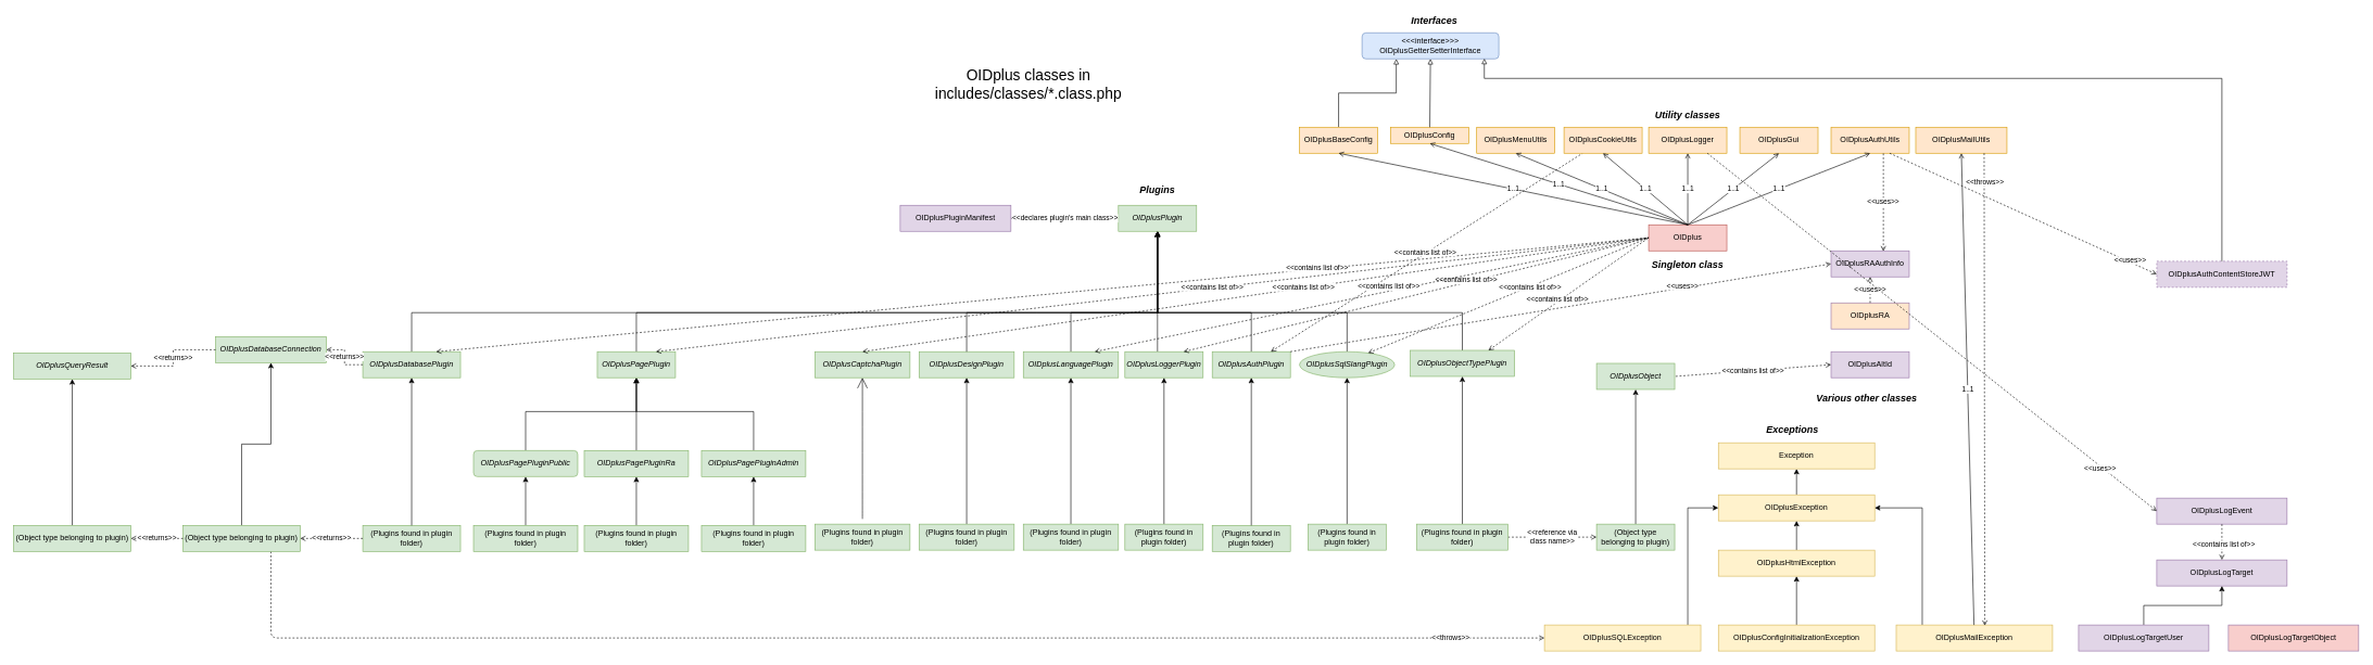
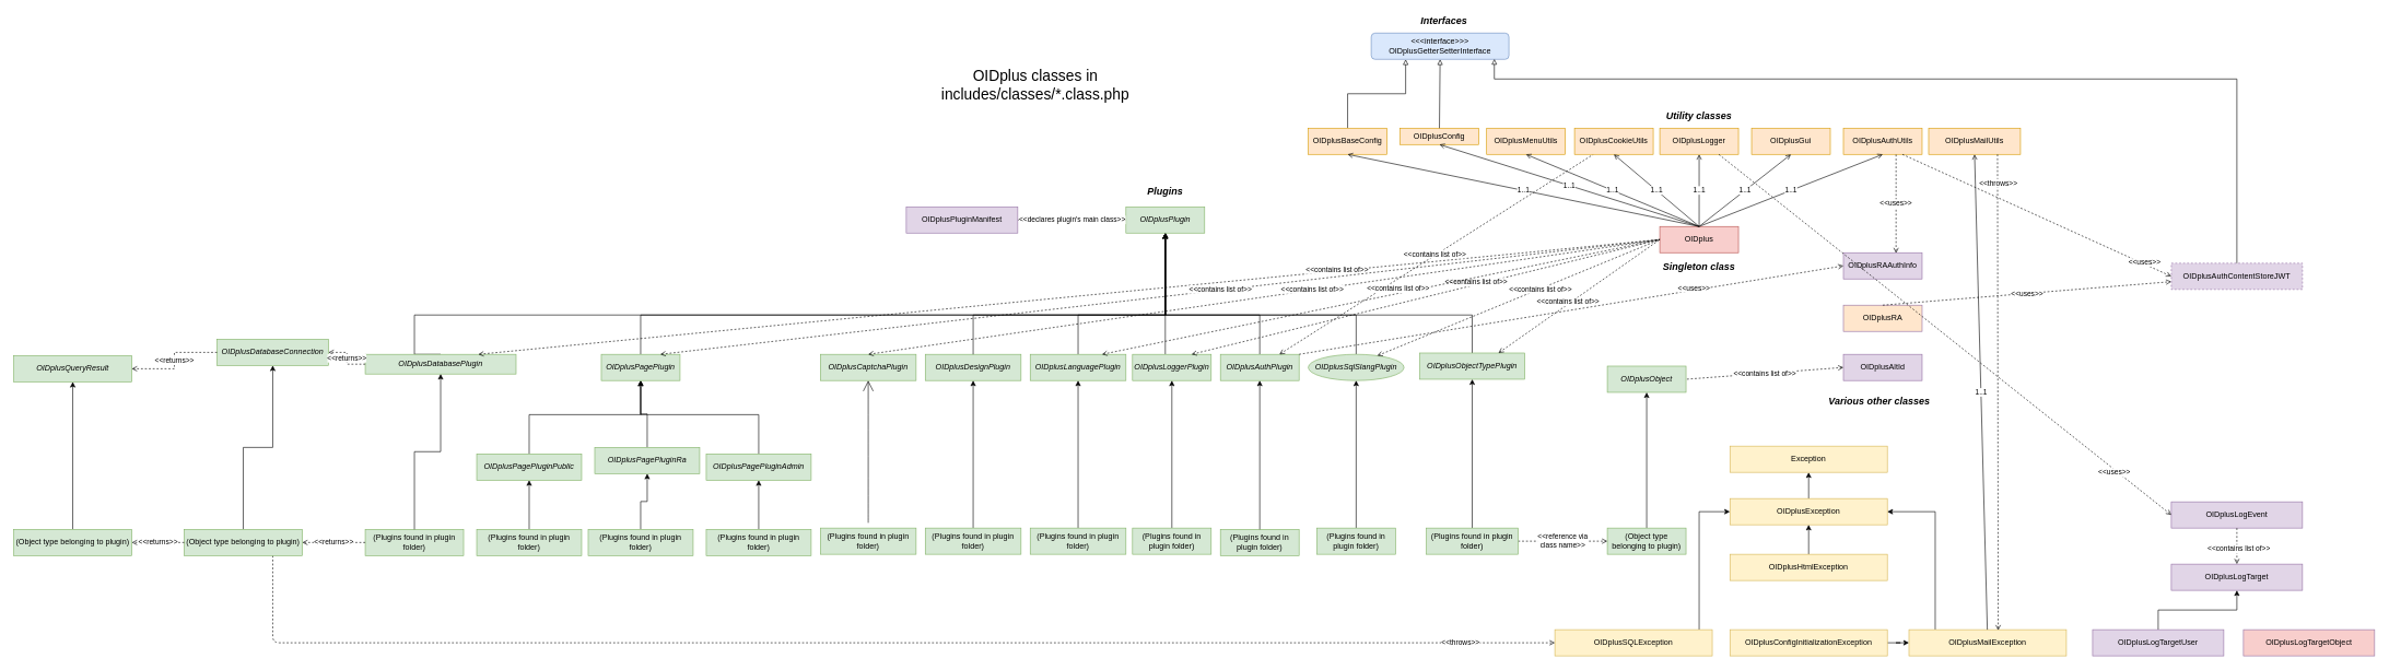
- <mxCell id="108" value="&amp;lt;&amp;lt;uses&amp;gt;&amp;gt;" style="endArrow=open;dashed=1;html=1;entryX=0.5;entryY=1;entryDx=0;entryDy=0;exitX=0.5;exitY=0;exitDx=0;exitDy=0;endFill=0;" parent="1" source="26" target="106" edge="1"><mxGeometry width="50" height="50" relative="1" as="geometry"><mxPoint x="2988" y="222" as="sourcePoint" /><mxPoint x="2865" y="635" as="targetPoint" /></mxGeometry></mxCell>
+ <mxCell id="108" value="&amp;lt;&amp;lt;uses&amp;gt;&amp;gt;" style="endArrow=open;dashed=1;html=1;exitX=0.5;exitY=0;exitDx=0;exitDy=0;endFill=0;" parent="1" source="26" target="113" edge="1"><mxGeometry width="50" height="50" relative="1" as="geometry"><mxPoint x="2988" y="222" as="sourcePoint" /><mxPoint x="2865" y="635" as="targetPoint" /></mxGeometry></mxCell>
- <mxCell id="13" value="&lt;div&gt;OIDplusDatabasePlugin&lt;/div&gt;" style="rounded=0;whiteSpace=wrap;html=1;fontStyle=2;fillColor=#d5e8d4;strokeColor=#82b366;" parent="1" vertex="1"><mxGeometry x="556" y="540" width="150" height="40" as="geometry" /></mxCell>
+ <mxCell id="13" value="&lt;div&gt;OIDplusDatabasePlugin&lt;/div&gt;" style="rounded=0;whiteSpace=wrap;html=1;fontStyle=2;fillColor=#d5e8d4;strokeColor=#82b366;" parent="1" vertex="1"><mxGeometry x="556" y="540" width="230" height="30" as="geometry" /></mxCell>
- <mxCell id="46" value="Exceptions" style="text;html=1;strokeColor=none;fillColor=none;align=center;verticalAlign=middle;whiteSpace=wrap;rounded=0;fontStyle=3;fontSize=15;" parent="1" vertex="1"><mxGeometry x="2681" y="650" width="140" height="20" as="geometry" /></mxCell>
- <mxCell id="61" value="&lt;div&gt;OIDplusPagePluginPublic&lt;/div&gt;" style="whiteSpace=wrap;html=1;fontStyle=2;fillColor=#d5e8d4;strokeColor=#82b366;rounded=1;" parent="1" vertex="1"><mxGeometry x="726" y="692" width="160" height="40" as="geometry" /></mxCell>
+ <mxCell id="61" value="&lt;div&gt;OIDplusPagePluginPublic&lt;/div&gt;" style="rounded=0;whiteSpace=wrap;html=1;fontStyle=2;fillColor=#d5e8d4;strokeColor=#82b366;" parent="1" vertex="1"><mxGeometry x="726" y="692" width="160" height="40" as="geometry" /></mxCell>
- <mxCell id="63" value="&lt;div&gt;OIDplusPagePluginRa&lt;/div&gt;" style="rounded=0;whiteSpace=wrap;html=1;fontStyle=2;fillColor=#d5e8d4;strokeColor=#82b366;" parent="1" vertex="1"><mxGeometry x="896" y="692" width="160" height="40" as="geometry" /></mxCell>
+ <mxCell id="63" value="&lt;div&gt;OIDplusPagePluginRa&lt;/div&gt;" style="rounded=0;whiteSpace=wrap;html=1;fontStyle=2;fillColor=#d5e8d4;strokeColor=#82b366;" parent="1" vertex="1"><mxGeometry x="906" y="682" width="160" height="40" as="geometry" /></mxCell>
- <mxCell id="8" style="edgeStyle=orthogonalEdgeStyle;rounded=0;orthogonalLoop=1;jettySize=auto;html=1;entryX=0.5;entryY=1;entryDx=0;entryDy=0;" parent="1" source="9" target="121" edge="1"><mxGeometry relative="1" as="geometry" /></mxCell>
+ <mxCell id="8" style="edgeStyle=orthogonalEdgeStyle;rounded=0;orthogonalLoop=1;jettySize=auto;html=1;" parent="1" source="9" target="52" edge="1"><mxGeometry relative="1" as="geometry" /></mxCell>
